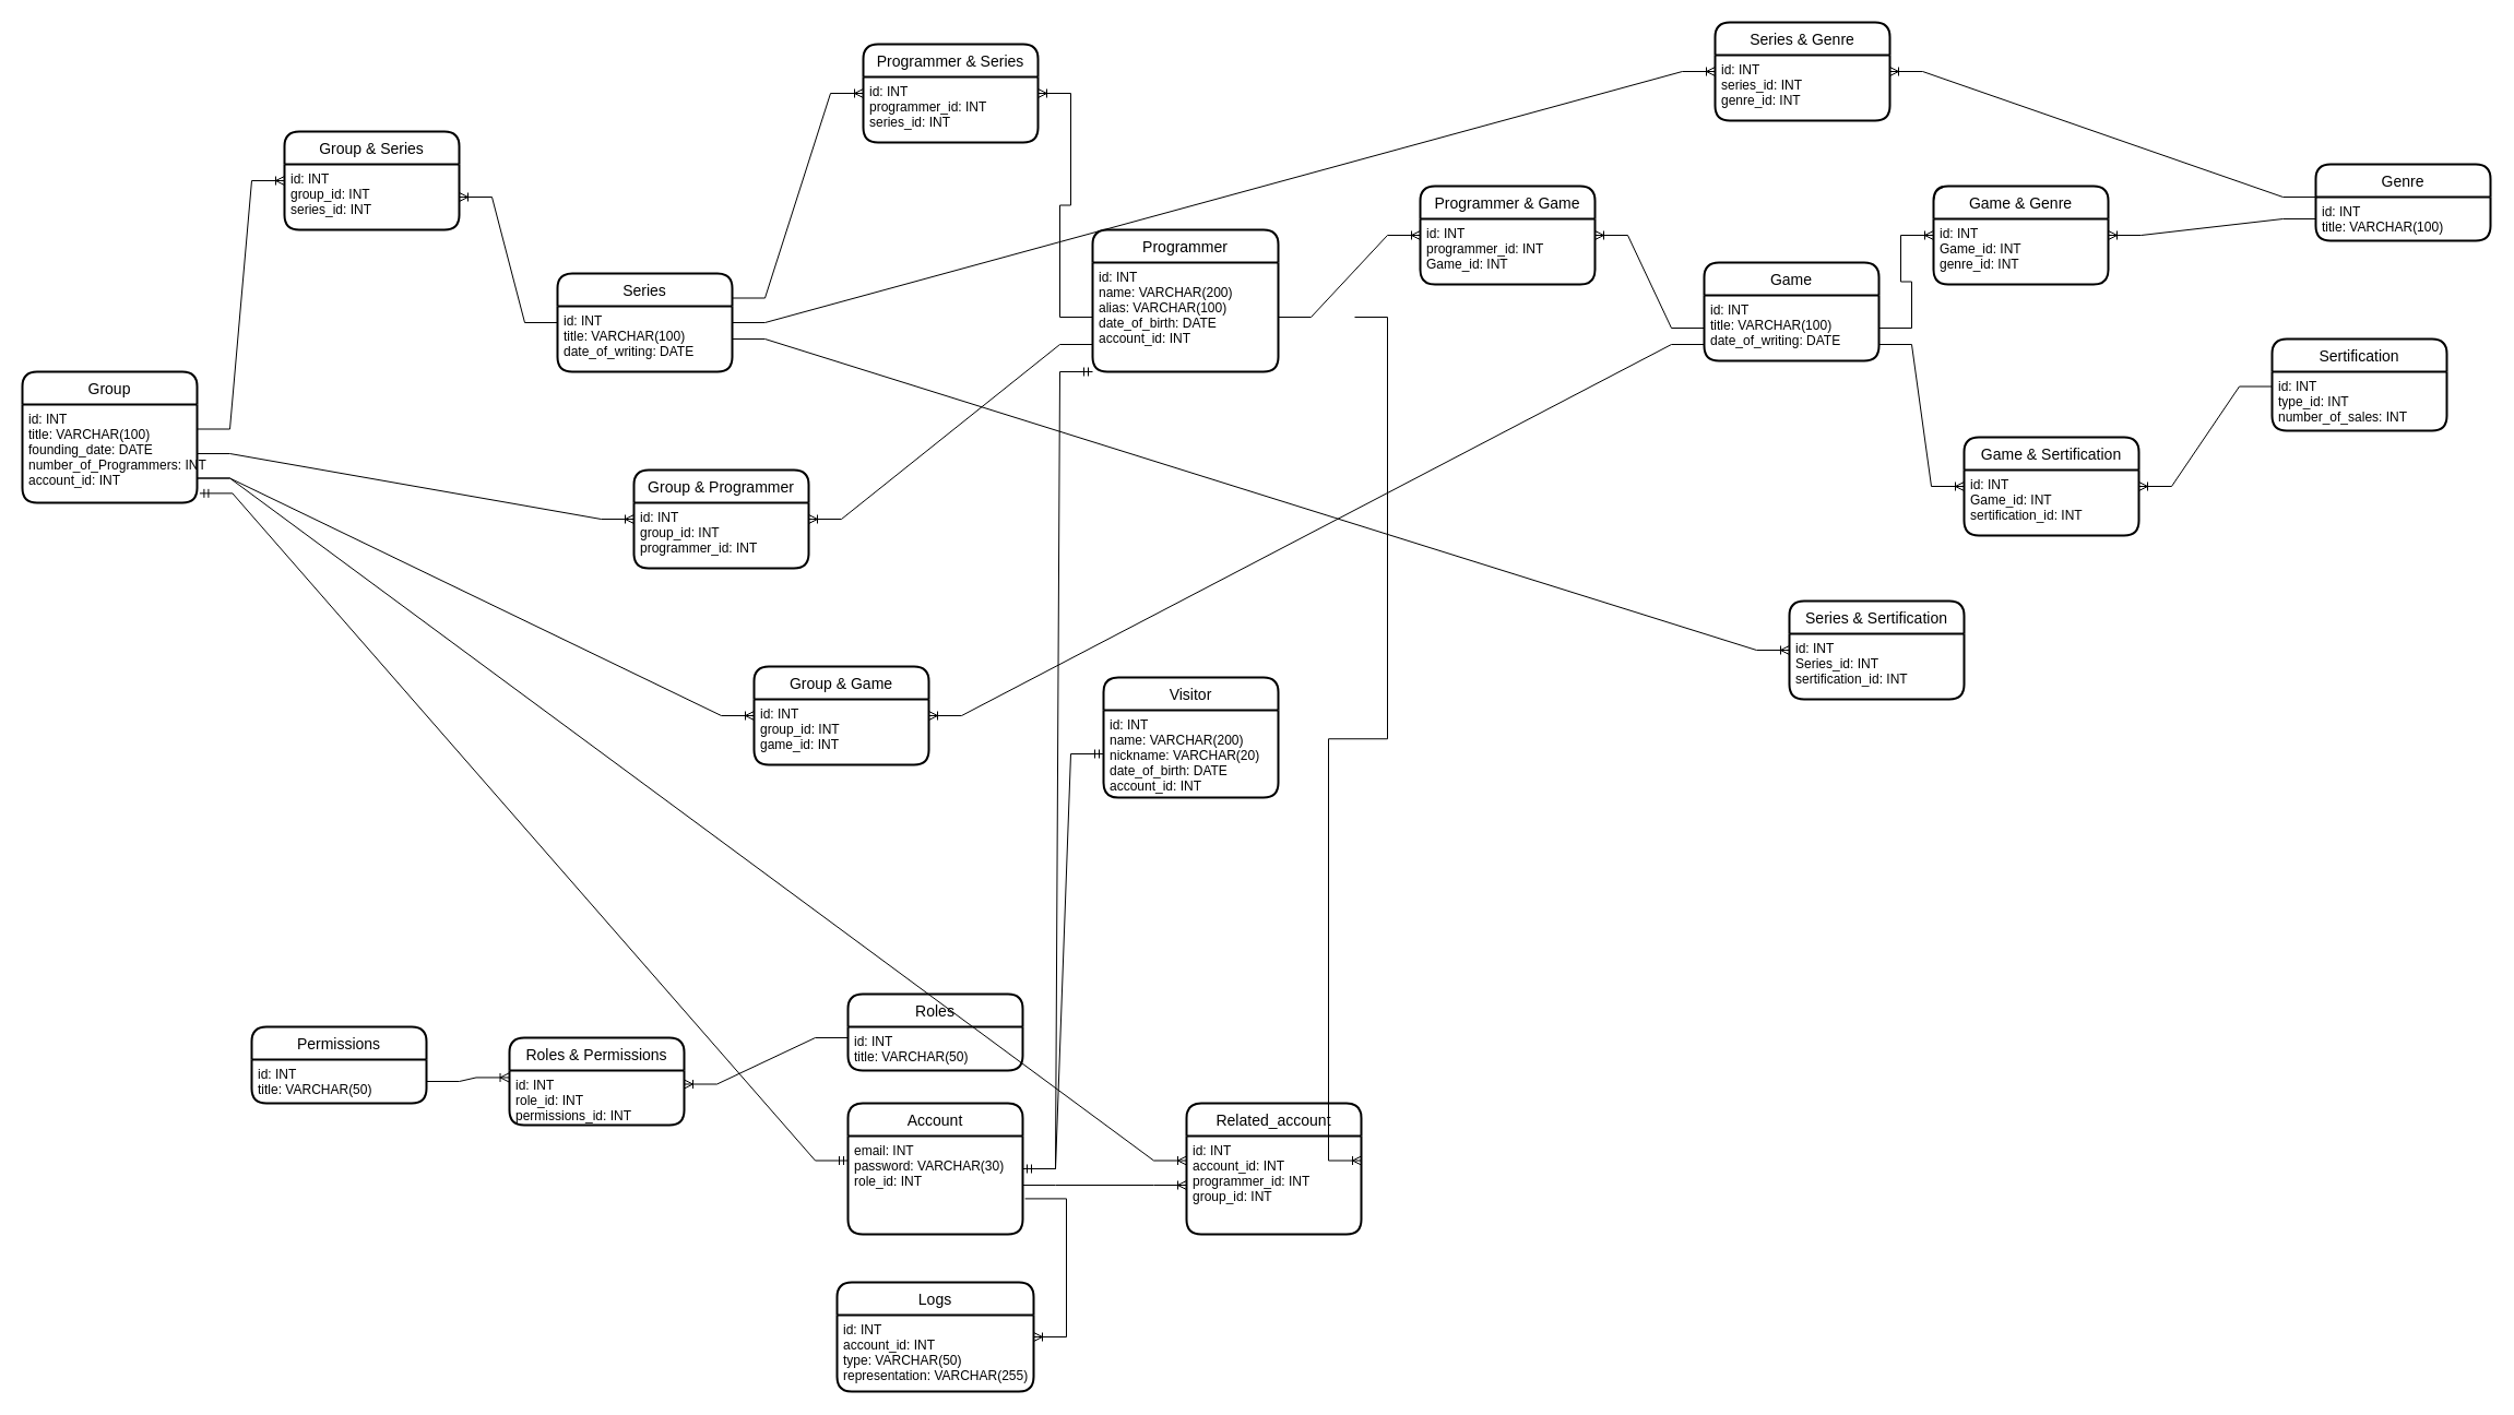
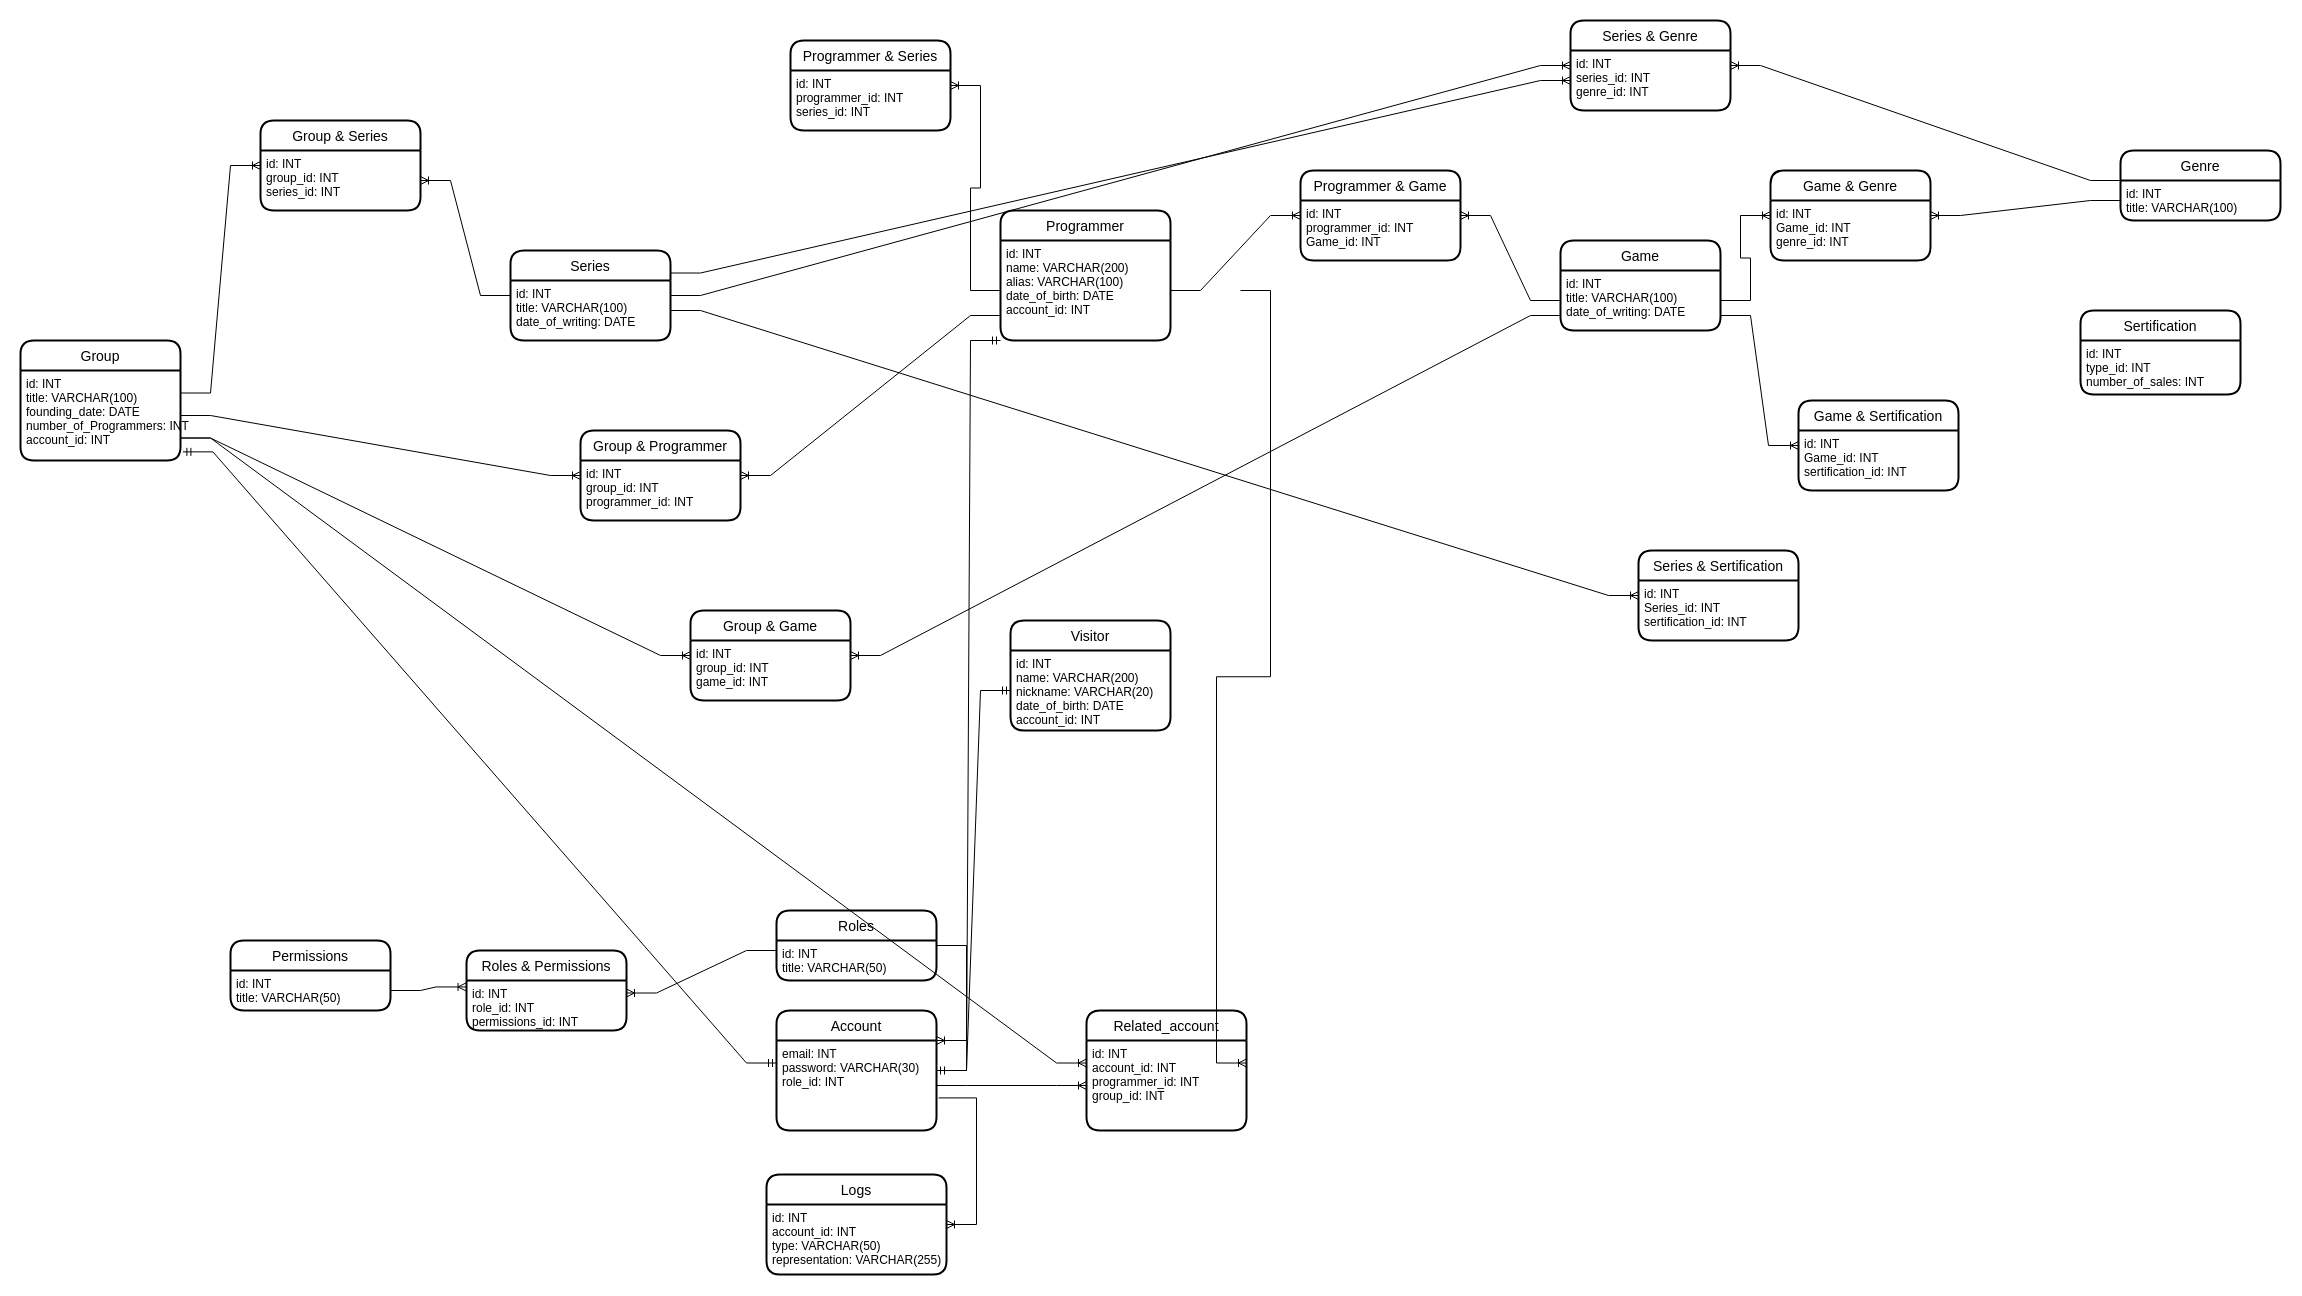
- <mxCell id="46" value="" style="edgeStyle=entityRelationEdgeStyle;fontSize=12;html=1;endArrow=ERoneToMany;rounded=0;exitX=1;exitY=0.25;exitDx=0;exitDy=0;entryX=0;entryY=0.25;entryDx=0;entryDy=0;" parent="1" source="8" target="33" edge="1"><mxGeometry width="100" height="100" relative="1" as="geometry"><mxPoint x="840" y="330" as="sourcePoint" /><mxPoint x="940" y="230" as="targetPoint" /></mxGeometry></mxCell>
+ <mxCell id="46" value="" style="edgeStyle=entityRelationEdgeStyle;fontSize=12;html=1;endArrow=ERoneToMany;rounded=0;exitX=1;exitY=0.25;exitDx=0;exitDy=0;" parent="1" source="8" target="29" edge="1"><mxGeometry width="100" height="100" relative="1" as="geometry"><mxPoint x="840" y="330" as="sourcePoint" /><mxPoint x="940" y="230" as="targetPoint" /></mxGeometry></mxCell>
- <mxCell id="55" value="" style="edgeStyle=entityRelationEdgeStyle;fontSize=12;html=1;endArrow=ERoneToMany;rounded=0;entryX=1;entryY=0.25;entryDx=0;entryDy=0;exitX=0;exitY=0.25;exitDx=0;exitDy=0;" parent="1" source="15" target="41" edge="1"><mxGeometry width="100" height="100" relative="1" as="geometry"><mxPoint x="1600" y="610" as="sourcePoint" /><mxPoint x="1700" y="510" as="targetPoint" /></mxGeometry></mxCell>
+ <mxCell id="22" value="" style="edgeStyle=entityRelationEdgeStyle;fontSize=12;html=1;endArrow=ERoneToMany;rounded=0;entryX=1;entryY=0;entryDx=0;entryDy=0;" parent="1" source="16" target="21" edge="1"><mxGeometry width="100" height="100" relative="1" as="geometry"><mxPoint x="1016" y="960" as="sourcePoint" /><mxPoint x="1116" y="860" as="targetPoint" /></mxGeometry></mxCell>
